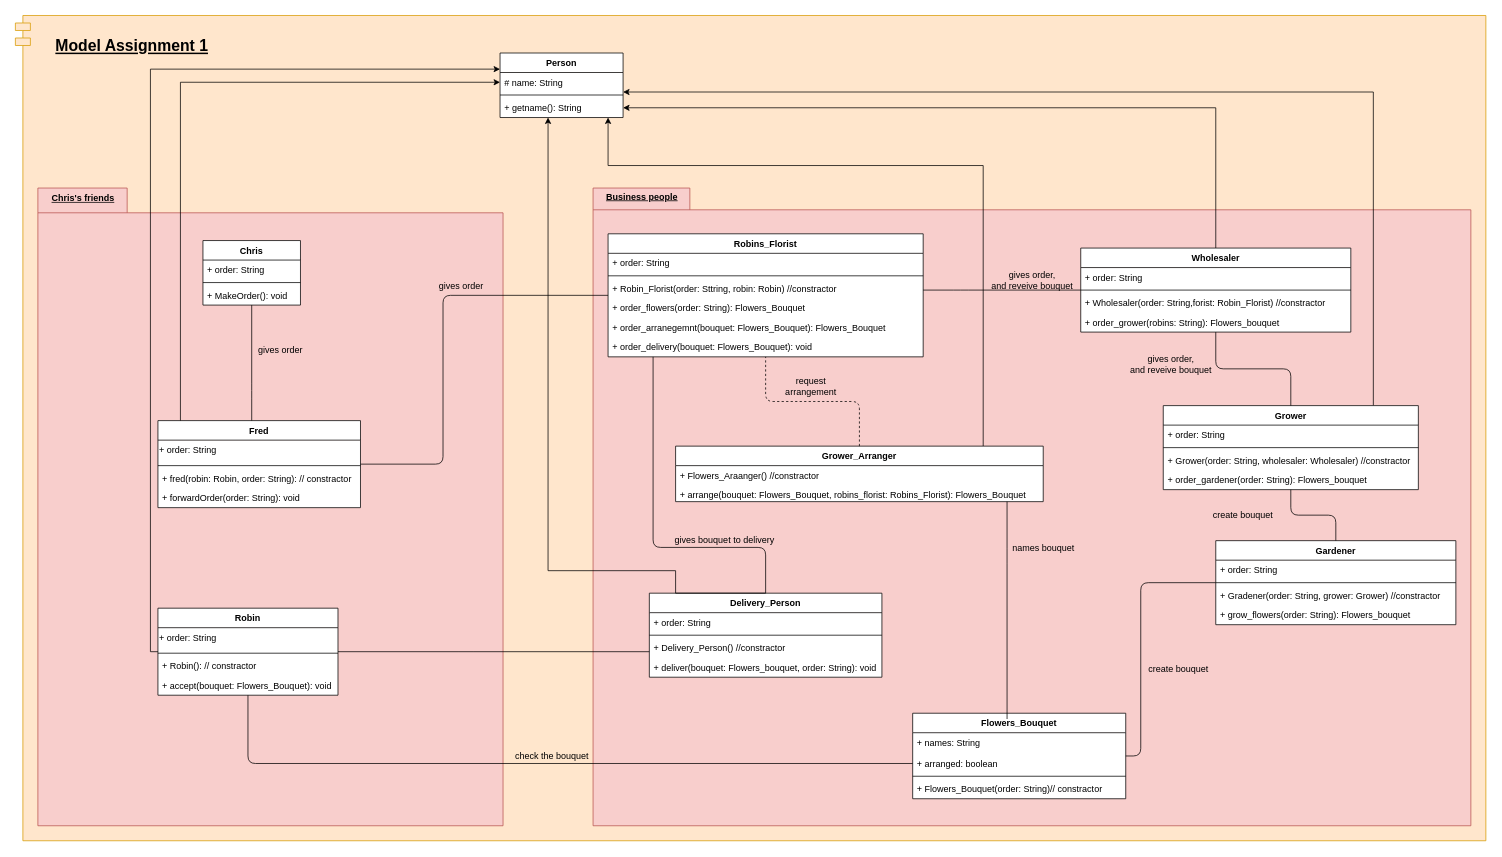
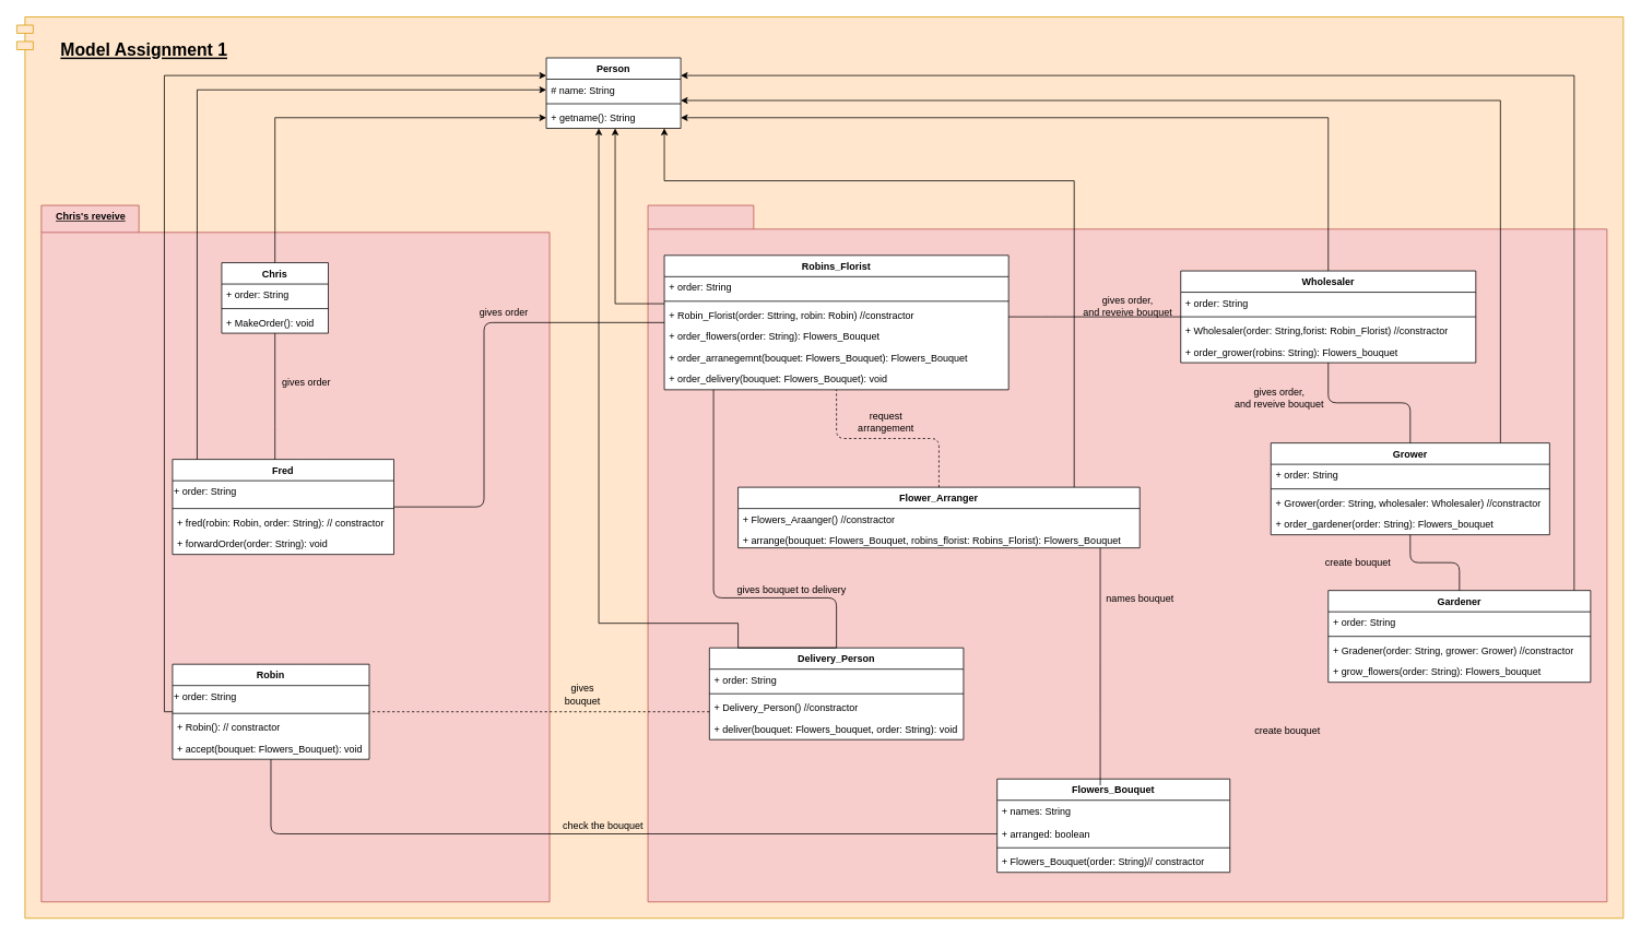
+ <mxCell id="24" style="edgeStyle=orthogonalEdgeStyle;rounded=0;orthogonalLoop=1;jettySize=auto;html=1;entryX=1;entryY=0.25;entryDx=0;entryDy=0;" edge="1" parent="1" source="25" target="44"><mxGeometry relative="1" as="geometry"><Array as="points"><mxPoint x="1920" y="92" /></Array></mxGeometry></mxCell>
+ <mxCell id="70" style="edgeStyle=orthogonalEdgeStyle;rounded=0;orthogonalLoop=1;jettySize=auto;html=1;entryX=0;entryY=0.5;entryDx=0;entryDy=0;" edge="1" parent="1" source="56" target="47"><mxGeometry relative="1" as="geometry"><mxPoint x="660" y="200" as="targetPoint" /><Array as="points"><mxPoint x="335" y="143" /></Array></mxGeometry></mxCell>
- <mxCell id="90" value="Business people" style="text;html=1;align=center;verticalAlign=middle;resizable=0;points=[];autosize=1;fontStyle=5;spacingTop=4;" vertex="1" parent="1"><mxGeometry x="800" y="250" width="110" height="20" as="geometry" /></mxCell>
- <mxCell id="91" value="Chris's friends" style="text;html=1;align=center;verticalAlign=middle;resizable=0;points=[];autosize=1;fontStyle=5;spacingTop=8;" vertex="1" parent="1"><mxGeometry x="60" y="245" width="100" height="30" as="geometry" /></mxCell>
+ <mxCell id="91" value="Chris's reveive" style="text;html=1;align=center;verticalAlign=middle;resizable=0;points=[];autosize=1;fontStyle=5;spacingTop=8;" vertex="1" parent="1"><mxGeometry x="60" y="245" width="100" height="30" as="geometry" /></mxCell>
+ <mxCell id="5" style="edgeStyle=orthogonalEdgeStyle;rounded=0;orthogonalLoop=1;jettySize=auto;html=1;" edge="1" parent="1" source="30" target="47"><mxGeometry relative="1" as="geometry"><mxPoint x="756" y="183" as="targetPoint" /><Array as="points"><mxPoint x="750" y="370" /></Array></mxGeometry></mxCell>
- <mxCell id="37" value="Grower_Arranger" style="swimlane;fontStyle=1;align=center;verticalAlign=top;childLayout=stackLayout;horizontal=1;startSize=26;horizontalStack=0;resizeParent=1;resizeParentMax=0;resizeLast=0;collapsible=1;marginBottom=0;gradientColor=#ffffff;swimlaneFillColor=#ffffff;" vertex="1" parent="1"><mxGeometry x="900" y="594" width="490" height="74" as="geometry" /></mxCell>
+ <mxCell id="37" value="Flower_Arranger" style="swimlane;fontStyle=1;align=center;verticalAlign=top;childLayout=stackLayout;horizontal=1;startSize=26;horizontalStack=0;resizeParent=1;resizeParentMax=0;resizeLast=0;collapsible=1;marginBottom=0;gradientColor=#ffffff;swimlaneFillColor=#ffffff;" vertex="1" parent="1"><mxGeometry x="900" y="594" width="490" height="74" as="geometry" /></mxCell>
+ <mxCell id="87" value="gives&lt;br&gt;bouquet" style="text;html=1;align=center;verticalAlign=middle;resizable=0;points=[];autosize=1;" vertex="1" parent="1"><mxGeometry x="680" y="832" width="60" height="30" as="geometry" /></mxCell>
- <mxCell id="43" value="" style="endArrow=none;html=1;edgeStyle=orthogonalEdgeStyle;" edge="1" parent="1" source="25" target="6"><mxGeometry relative="1" as="geometry"><mxPoint x="1550" y="832" as="sourcePoint" /><mxPoint x="1490" y="764" as="targetPoint" /><Array as="points"><mxPoint x="1520" y="776" /><mxPoint x="1520" y="1007" /></Array></mxGeometry></mxCell>
- <mxCell id="76" value="" style="endArrow=none;html=1;edgeStyle=orthogonalEdgeStyle;" edge="1" parent="1" source="48" target="65"><mxGeometry relative="1" as="geometry"><mxPoint x="790" y="800" as="sourcePoint" /><mxPoint x="460" y="1025" as="targetPoint" /><Array as="points"><mxPoint x="620" y="868" /><mxPoint x="620" y="868" /></Array></mxGeometry></mxCell>
+ <mxCell id="76" value="" style="endArrow=none;html=1;edgeStyle=orthogonalEdgeStyle;dashed=1;" edge="1" parent="1" source="48" target="65"><mxGeometry relative="1" as="geometry"><mxPoint x="790" y="800" as="sourcePoint" /><mxPoint x="460" y="1025" as="targetPoint" /><Array as="points"><mxPoint x="620" y="868" /><mxPoint x="620" y="868" /></Array></mxGeometry></mxCell>
